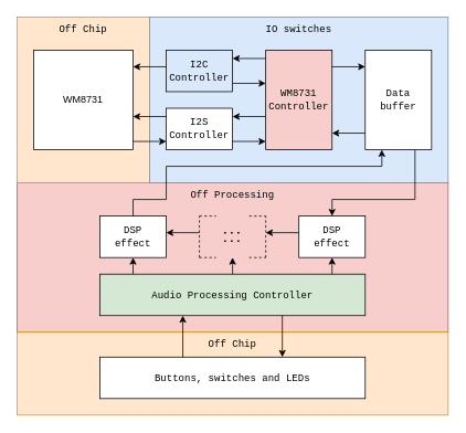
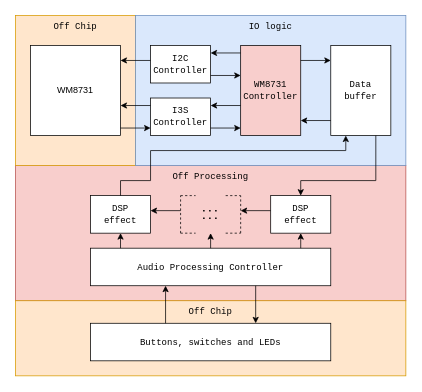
- <mxCell id="4" value="&lt;div&gt;&lt;font face=&quot;Courier New&quot;&gt;IO switches&lt;br&gt;&lt;/font&gt;&lt;/div&gt;" style="rounded=0;whiteSpace=wrap;html=1;fillColor=#dae8fc;strokeColor=#6c8ebf;align=center;horizontal=1;verticalAlign=top;gradientColor=none;" vertex="1" parent="1"><mxGeometry x="180" y="20" width="360" height="200" as="geometry" /></mxCell>
+ <mxCell id="4" value="&lt;div&gt;&lt;font face=&quot;Courier New&quot;&gt;IO logic&lt;br&gt;&lt;/font&gt;&lt;/div&gt;" style="rounded=0;whiteSpace=wrap;html=1;fillColor=#dae8fc;strokeColor=#6c8ebf;align=center;horizontal=1;verticalAlign=top;gradientColor=none;" vertex="1" parent="1"><mxGeometry x="180" y="20" width="360" height="200" as="geometry" /></mxCell>
- <mxCell id="6" value="&lt;div&gt;&lt;font face=&quot;Courier New&quot;&gt;I2C&lt;/font&gt;&lt;/div&gt;&lt;div&gt;&lt;font face=&quot;Courier New&quot;&gt;Controller&lt;br&gt;&lt;/font&gt;&lt;/div&gt;" style="rounded=0;whiteSpace=wrap;html=1;fillColor=#dae8fc;" vertex="1" parent="1"><mxGeometry x="200" y="60" width="80" height="50" as="geometry" /></mxCell>
+ <mxCell id="6" value="&lt;div&gt;&lt;font face=&quot;Courier New&quot;&gt;I2C&lt;/font&gt;&lt;/div&gt;&lt;div&gt;&lt;font face=&quot;Courier New&quot;&gt;Controller&lt;br&gt;&lt;/font&gt;&lt;/div&gt;" style="rounded=0;whiteSpace=wrap;html=1;" vertex="1" parent="1"><mxGeometry x="200" y="60" width="80" height="50" as="geometry" /></mxCell>
- <mxCell id="7" value="&lt;div&gt;&lt;font face=&quot;Courier New&quot;&gt;I2S&lt;/font&gt;&lt;/div&gt;&lt;div&gt;&lt;font face=&quot;Courier New&quot;&gt;Controller&lt;br&gt;&lt;/font&gt;&lt;/div&gt;" style="rounded=0;whiteSpace=wrap;html=1;" vertex="1" parent="1"><mxGeometry x="200" y="130" width="80" height="50" as="geometry" /></mxCell>
+ <mxCell id="7" value="&lt;div&gt;&lt;font face=&quot;Courier New&quot;&gt;I3S&lt;/font&gt;&lt;/div&gt;&lt;div&gt;&lt;font face=&quot;Courier New&quot;&gt;Controller&lt;br&gt;&lt;/font&gt;&lt;/div&gt;" style="rounded=0;whiteSpace=wrap;html=1;" vertex="1" parent="1"><mxGeometry x="200" y="130" width="80" height="50" as="geometry" /></mxCell>
- <mxCell id="18" value="&lt;font face=&quot;Courier New&quot;&gt;Audio Processing Controller&lt;br&gt;&lt;/font&gt;" style="rounded=0;whiteSpace=wrap;html=1;fillColor=#d5e8d4;" vertex="1" parent="1"><mxGeometry x="120" y="330" width="320" height="50" as="geometry" /></mxCell>
+ <mxCell id="18" value="&lt;font face=&quot;Courier New&quot;&gt;Audio Processing Controller&lt;br&gt;&lt;/font&gt;" style="rounded=0;whiteSpace=wrap;html=1;" vertex="1" parent="1"><mxGeometry x="120" y="330" width="320" height="50" as="geometry" /></mxCell>
